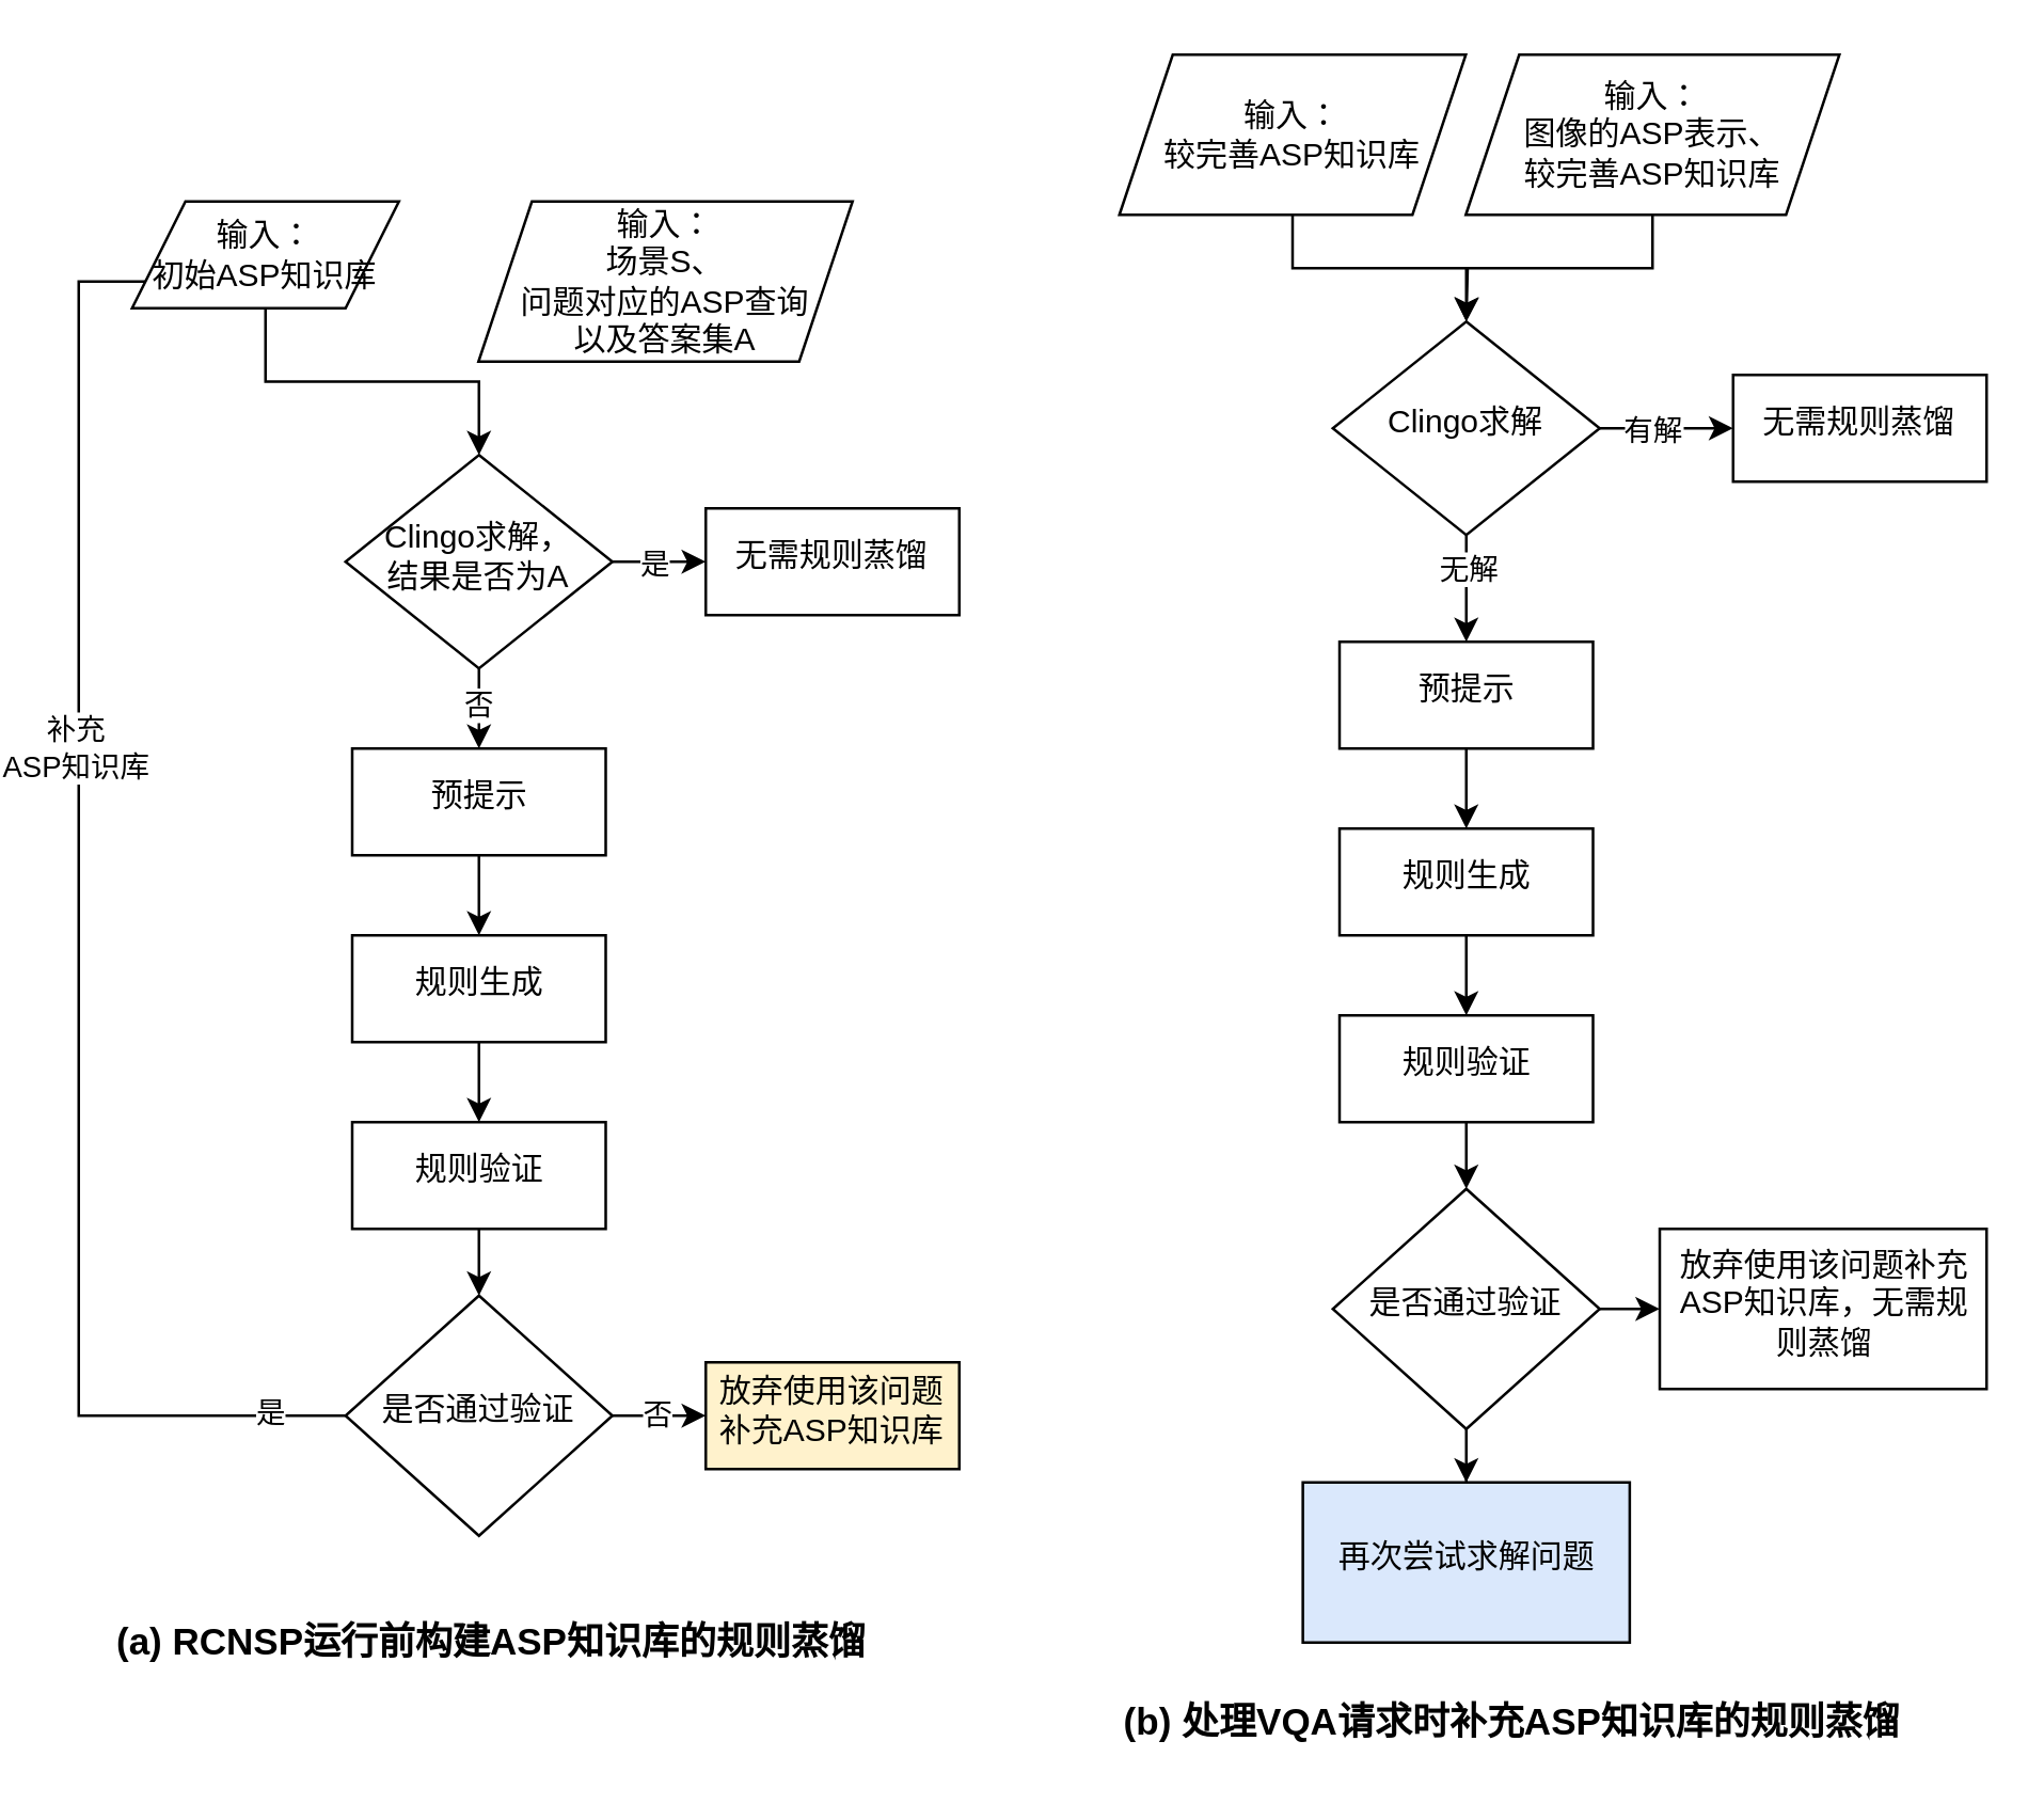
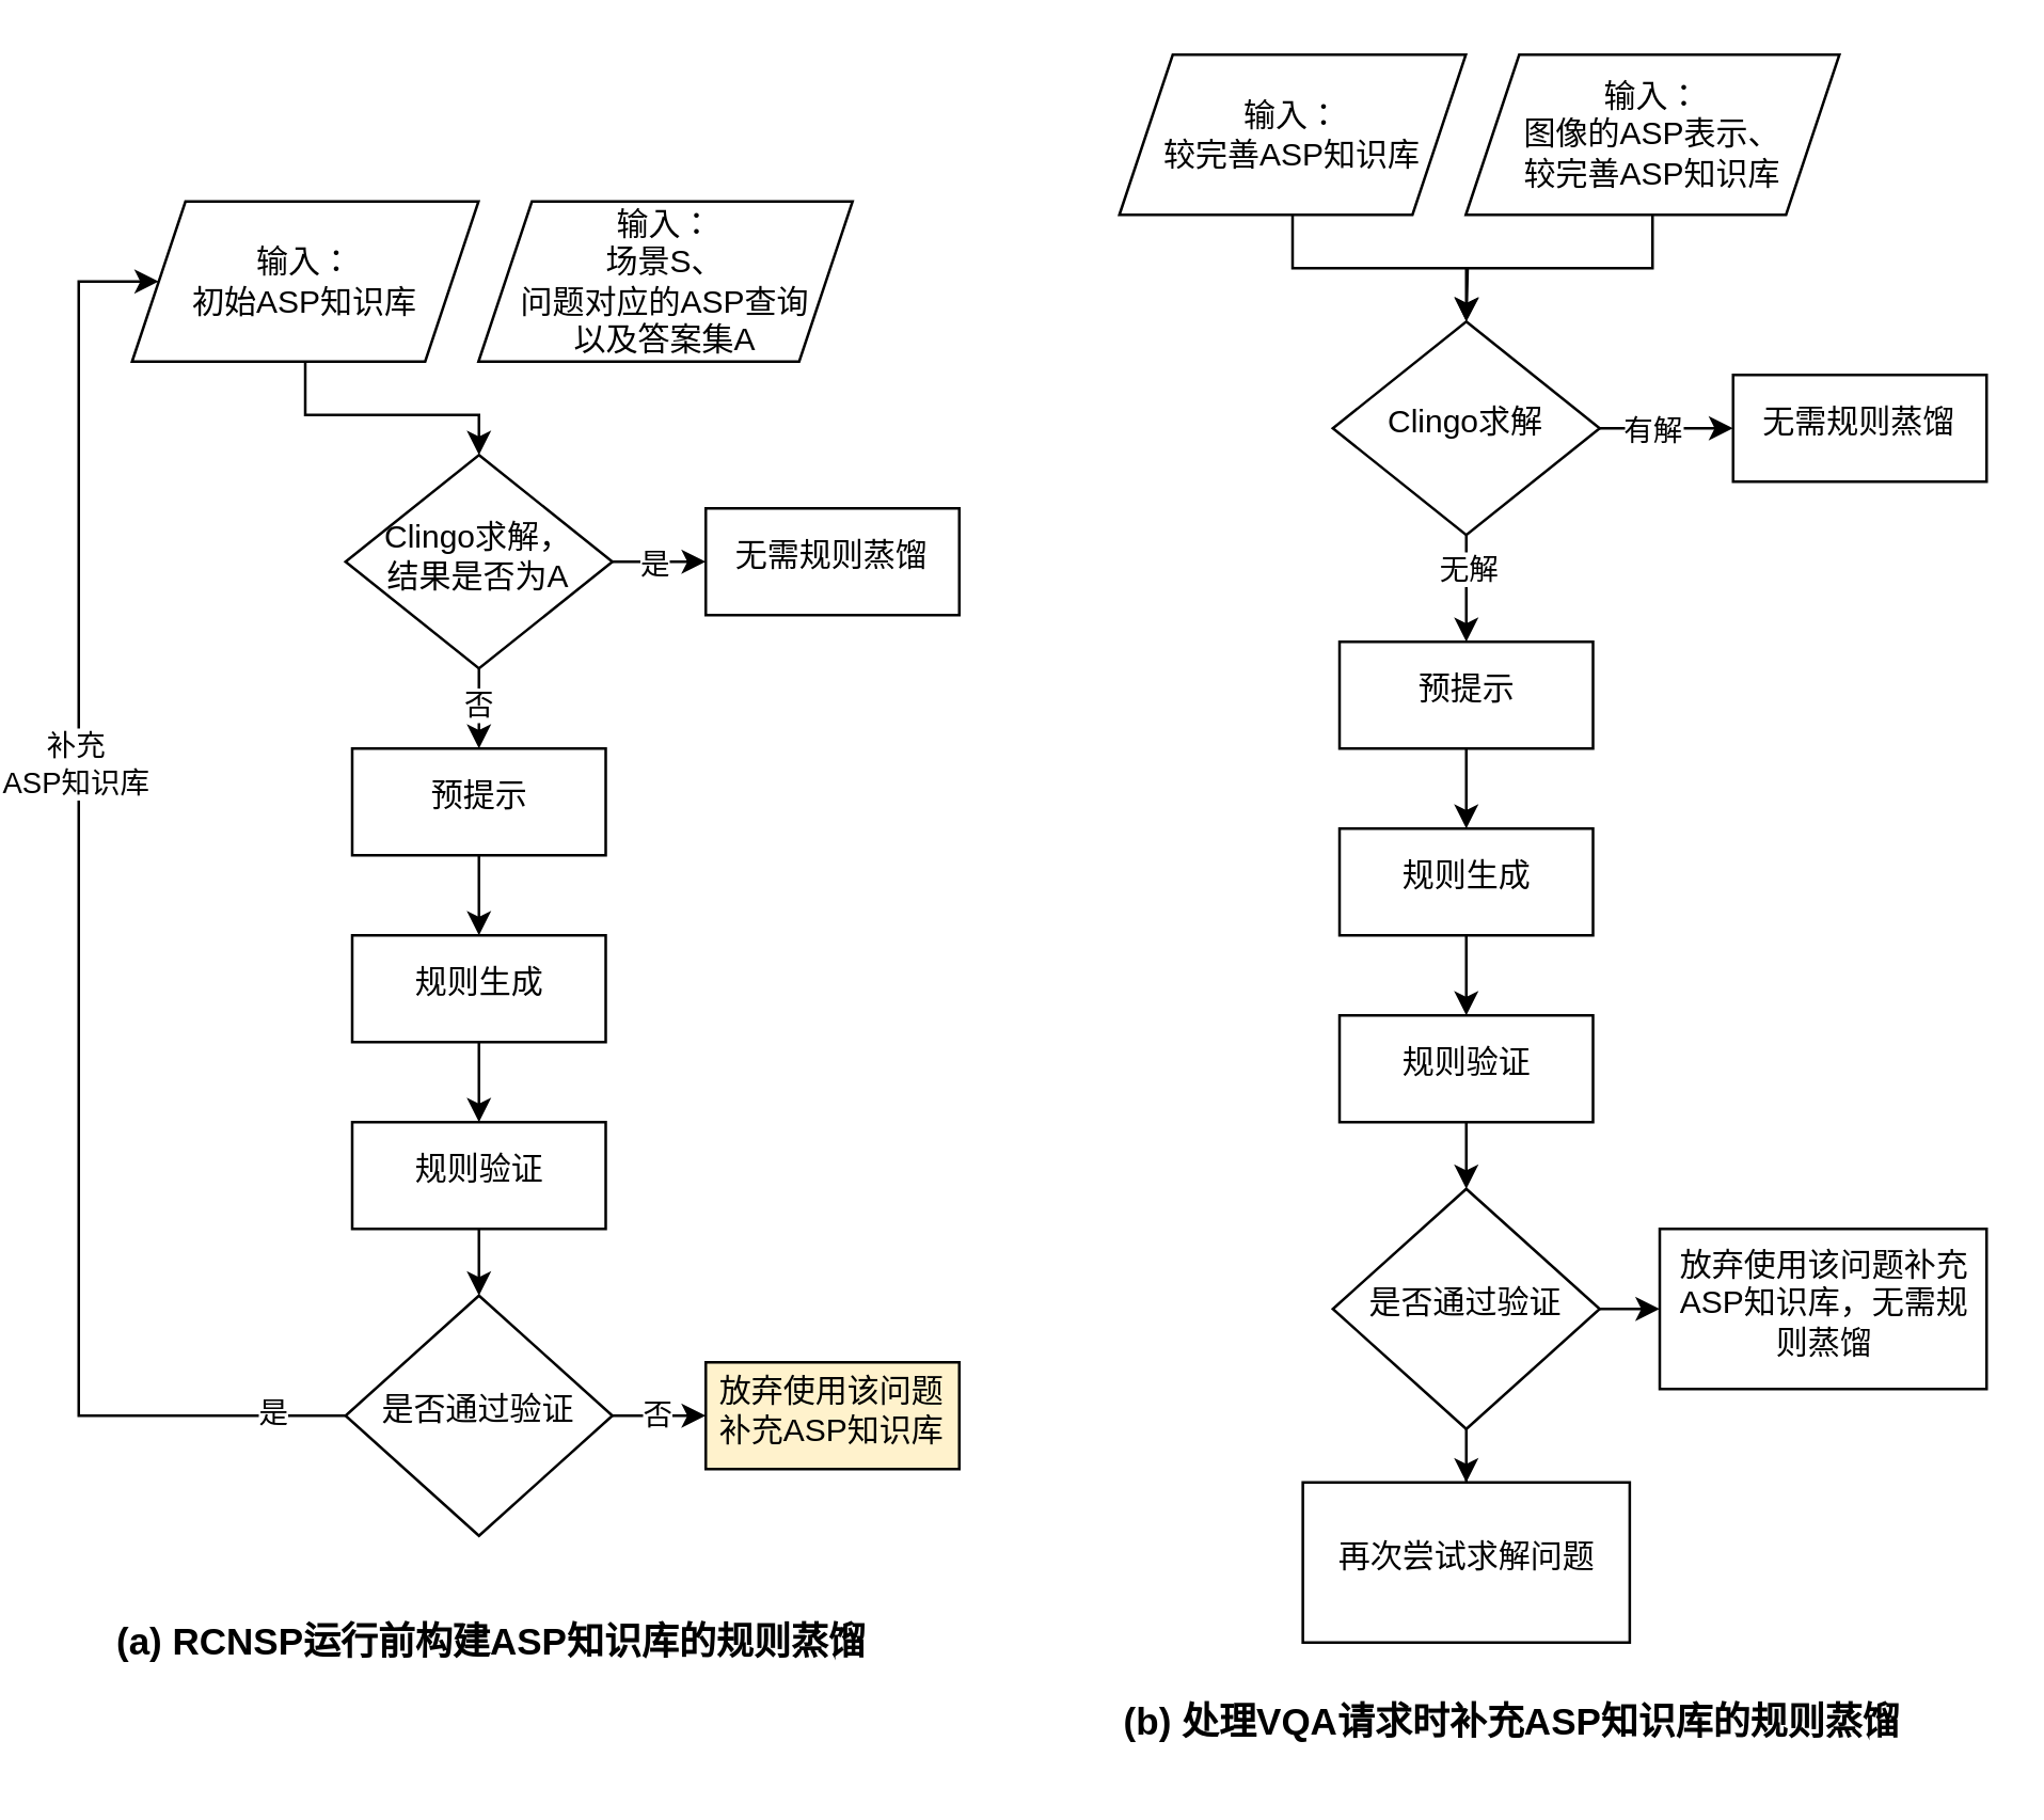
- <mxCell id="25" value="输入：&lt;br&gt;初始ASP知识库" style="shape=parallelogram;perimeter=parallelogramPerimeter;whiteSpace=wrap;html=1;fixedSize=1;" vertex="1" parent="1"><mxGeometry x="40" y="75" width="100" height="40" as="geometry" /></mxCell>
+ <mxCell id="25" value="输入：&lt;br&gt;初始ASP知识库" style="shape=parallelogram;perimeter=parallelogramPerimeter;whiteSpace=wrap;html=1;fixedSize=1;" vertex="1" parent="1"><mxGeometry x="40" y="75" width="129.83" height="60" as="geometry" /></mxCell>
- <mxCell id="46" value="再次尝试求解问题" style="whiteSpace=wrap;html=1;shadow=0;strokeWidth=1;spacing=6;spacingTop=-4;fillColor=#dae8fc;" vertex="1" parent="1"><mxGeometry x="478.75" y="555" width="122.5" height="60" as="geometry" /></mxCell>
+ <mxCell id="46" value="再次尝试求解问题" style="whiteSpace=wrap;html=1;shadow=0;strokeWidth=1;spacing=6;spacingTop=-4;" vertex="1" parent="1"><mxGeometry x="478.75" y="555" width="122.5" height="60" as="geometry" /></mxCell>
